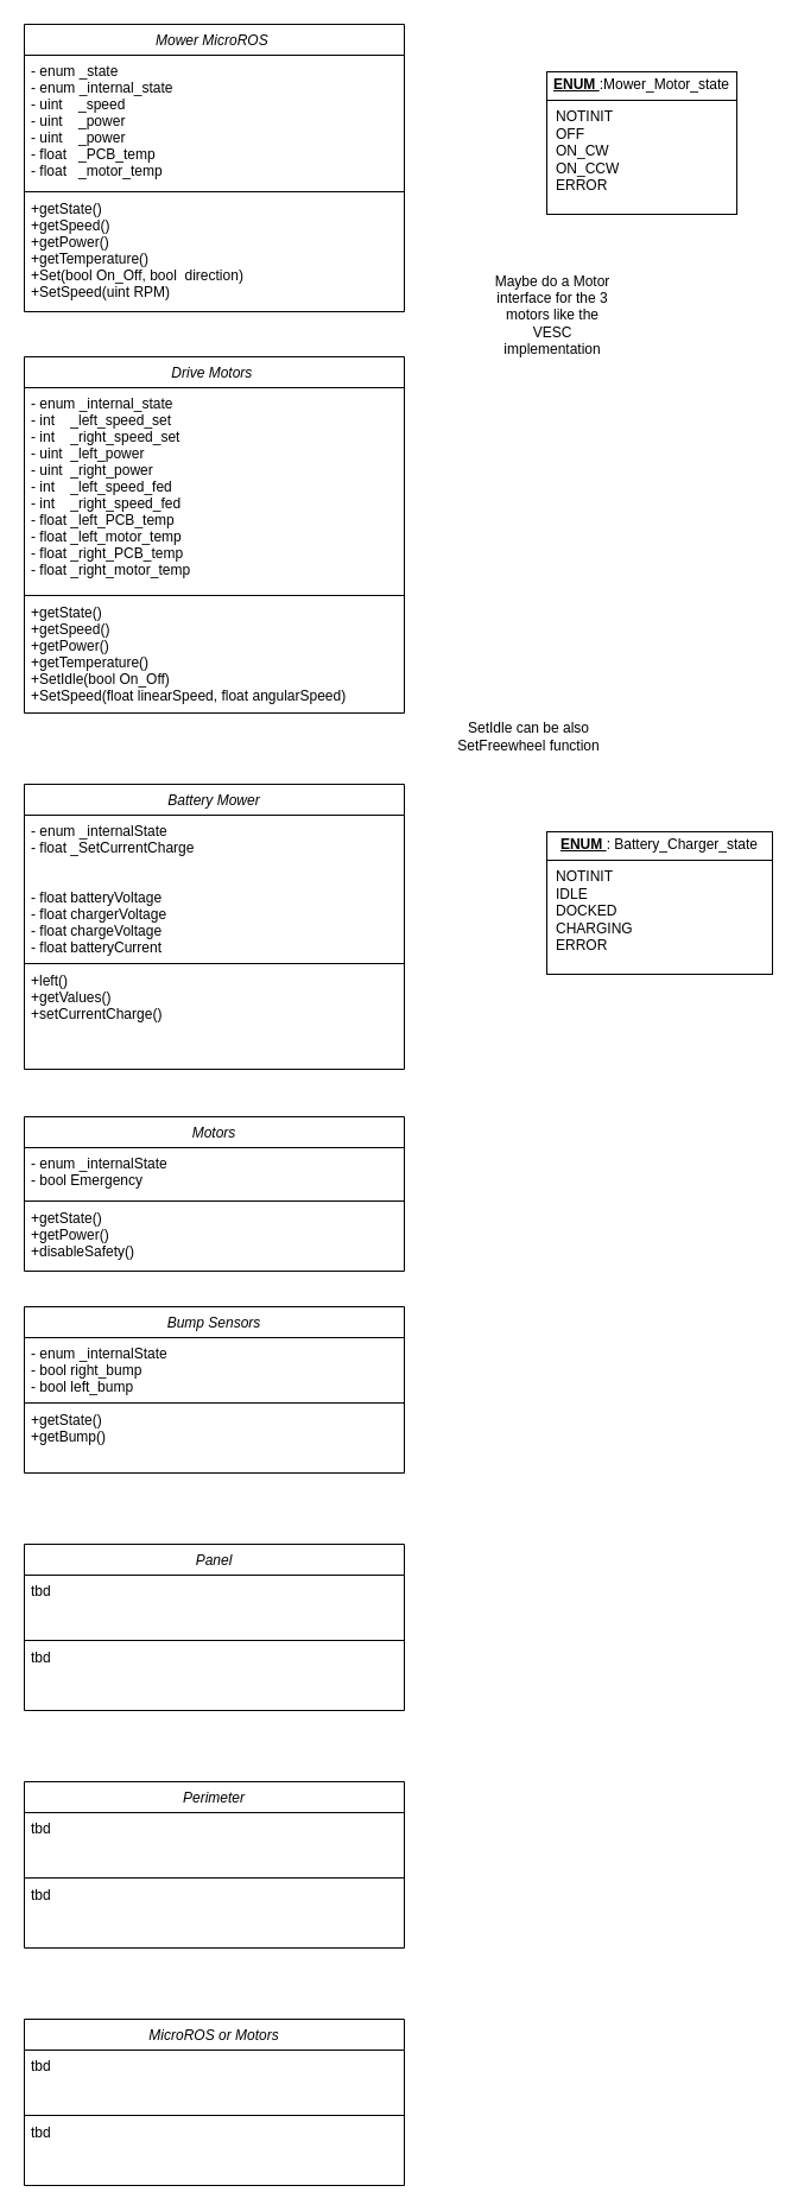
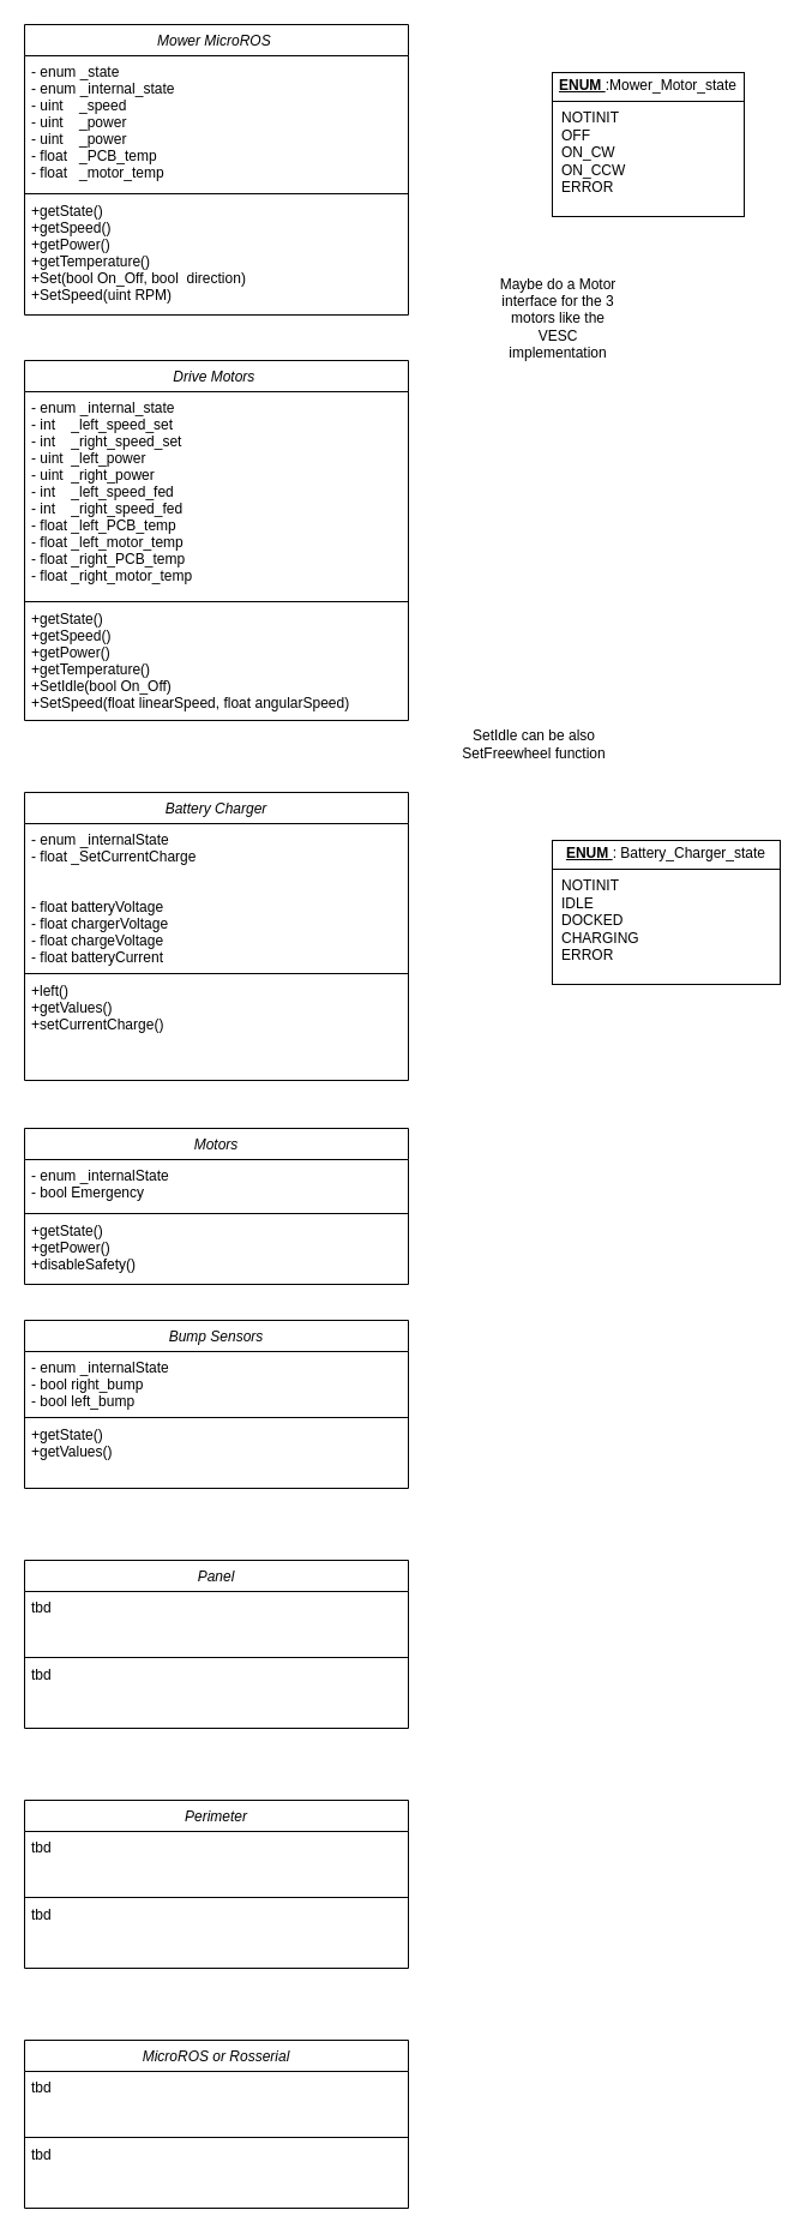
- <mxCell id="12" value="Battery Mower" style="swimlane;fontStyle=2;align=center;verticalAlign=top;childLayout=stackLayout;horizontal=1;startSize=26;horizontalStack=0;resizeParent=1;resizeLast=0;collapsible=1;marginBottom=0;rounded=0;shadow=0;strokeWidth=1;" vertex="1" parent="1"><mxGeometry x="20" y="660" width="320" height="240" as="geometry"><mxRectangle x="230" y="140" width="160" height="26" as="alternateBounds" /></mxGeometry></mxCell>
+ <mxCell id="12" value="Battery Charger" style="swimlane;fontStyle=2;align=center;verticalAlign=top;childLayout=stackLayout;horizontal=1;startSize=26;horizontalStack=0;resizeParent=1;resizeLast=0;collapsible=1;marginBottom=0;rounded=0;shadow=0;strokeWidth=1;" vertex="1" parent="1"><mxGeometry x="20" y="660" width="320" height="240" as="geometry"><mxRectangle x="230" y="140" width="160" height="26" as="alternateBounds" /></mxGeometry></mxCell>
- <mxCell id="25" value="+getState()&#10;+getBump()" style="text;align=left;verticalAlign=top;spacingLeft=4;spacingRight=4;overflow=hidden;rotatable=0;points=[[0,0.5],[1,0.5]];portConstraint=eastwest;" vertex="1" parent="22"><mxGeometry y="82" width="320" height="58" as="geometry" /></mxCell>
+ <mxCell id="25" value="+getState()&#10;+getValues()" style="text;align=left;verticalAlign=top;spacingLeft=4;spacingRight=4;overflow=hidden;rotatable=0;points=[[0,0.5],[1,0.5]];portConstraint=eastwest;" vertex="1" parent="22"><mxGeometry y="82" width="320" height="58" as="geometry" /></mxCell>
- <mxCell id="34" value="MicroROS or Motors" style="swimlane;fontStyle=2;align=center;verticalAlign=top;childLayout=stackLayout;horizontal=1;startSize=26;horizontalStack=0;resizeParent=1;resizeLast=0;collapsible=1;marginBottom=0;rounded=0;shadow=0;strokeWidth=1;" vertex="1" parent="1"><mxGeometry x="20" y="1700" width="320" height="140" as="geometry"><mxRectangle x="230" y="140" width="160" height="26" as="alternateBounds" /></mxGeometry></mxCell>
+ <mxCell id="34" value="MicroROS or Rosserial" style="swimlane;fontStyle=2;align=center;verticalAlign=top;childLayout=stackLayout;horizontal=1;startSize=26;horizontalStack=0;resizeParent=1;resizeLast=0;collapsible=1;marginBottom=0;rounded=0;shadow=0;strokeWidth=1;" vertex="1" parent="1"><mxGeometry x="20" y="1700" width="320" height="140" as="geometry"><mxRectangle x="230" y="140" width="160" height="26" as="alternateBounds" /></mxGeometry></mxCell>
